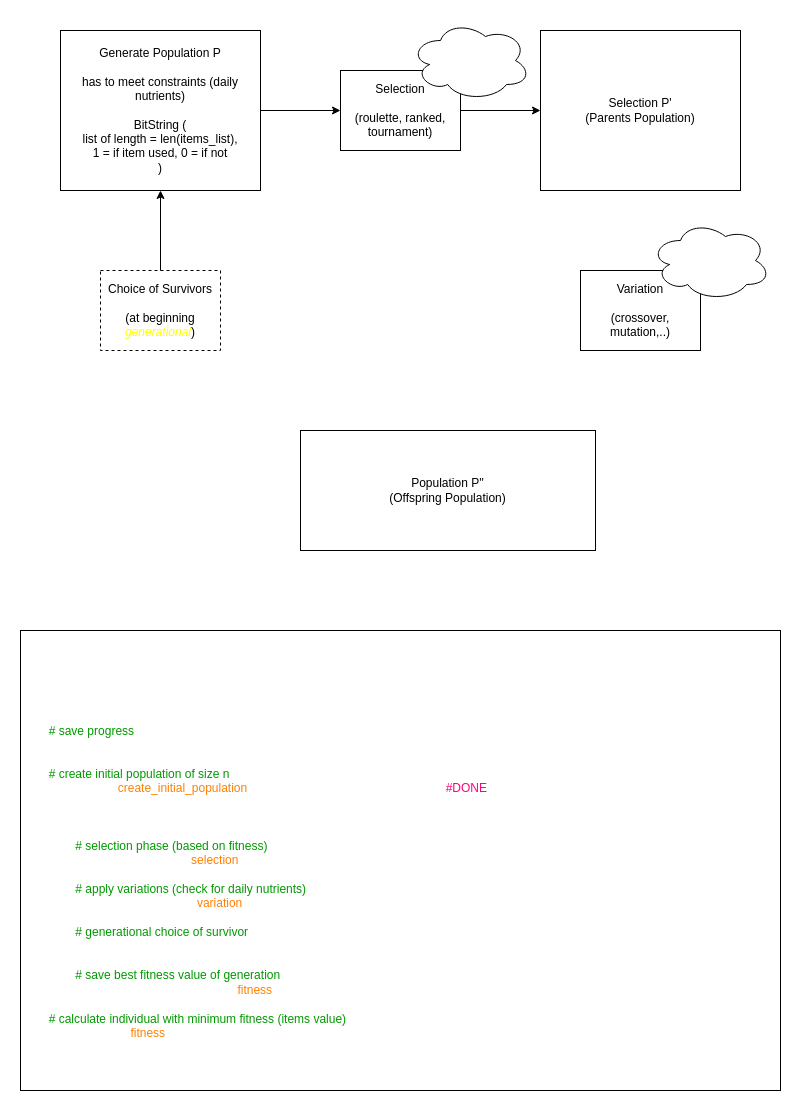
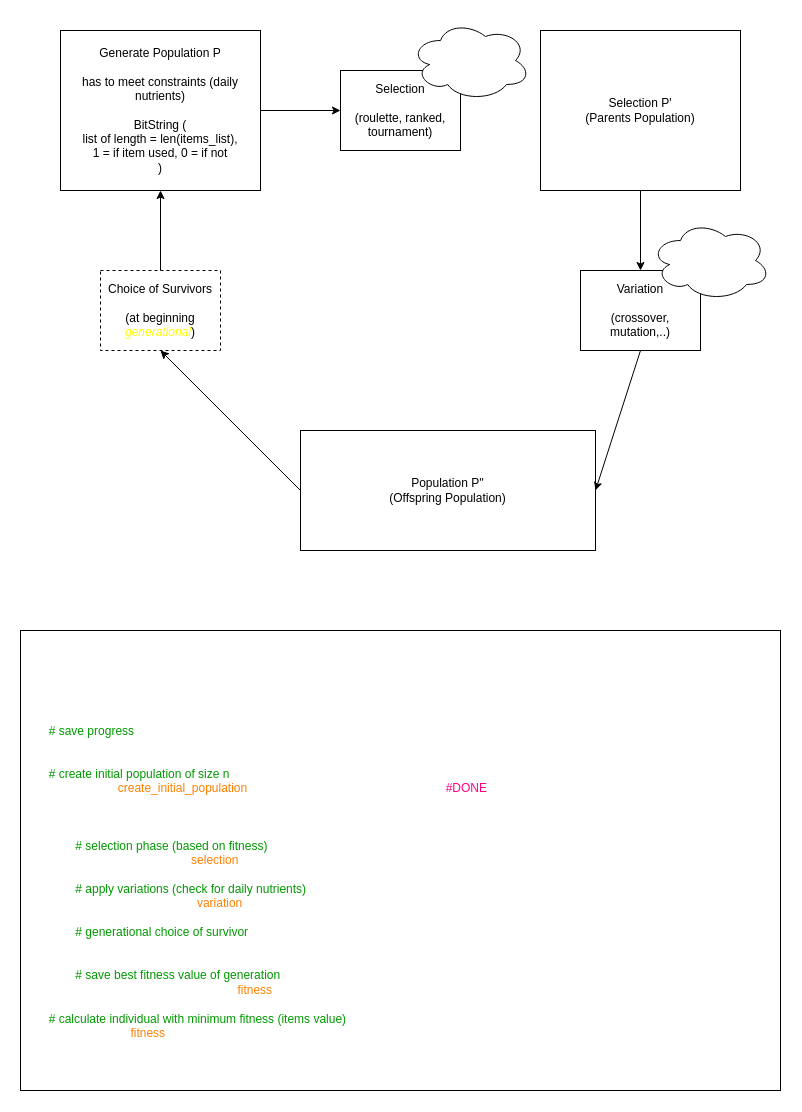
- <mxCell id="6" value="" style="endArrow=classic;html=1;exitX=1;exitY=0.5;exitDx=0;exitDy=0;entryX=0;entryY=0.5;entryDx=0;entryDy=0;" parent="1" source="3" target="4" edge="1"><mxGeometry width="50" height="50" relative="1" as="geometry"><mxPoint x="540" y="300" as="sourcePoint" /><mxPoint x="590" y="250" as="targetPoint" /></mxGeometry></mxCell>
+ <mxCell id="8" value="" style="endArrow=classic;html=1;exitX=0.5;exitY=1;exitDx=0;exitDy=0;entryX=0.5;entryY=0;entryDx=0;entryDy=0;" parent="1" source="4" target="7" edge="1"><mxGeometry width="50" height="50" relative="1" as="geometry"><mxPoint x="540" y="280" as="sourcePoint" /><mxPoint x="590" y="230" as="targetPoint" /></mxGeometry></mxCell>
+ <mxCell id="10" value="" style="endArrow=classic;html=1;exitX=0.5;exitY=1;exitDx=0;exitDy=0;entryX=1;entryY=0.5;entryDx=0;entryDy=0;" parent="1" source="7" target="9" edge="1"><mxGeometry width="50" height="50" relative="1" as="geometry"><mxPoint x="440" y="330" as="sourcePoint" /><mxPoint x="490" y="280" as="targetPoint" /></mxGeometry></mxCell>
+ <mxCell id="11" value="" style="endArrow=classic;html=1;exitX=0;exitY=0.5;exitDx=0;exitDy=0;entryX=0.5;entryY=1;entryDx=0;entryDy=0;" parent="1" source="9" target="12" edge="1"><mxGeometry width="50" height="50" relative="1" as="geometry"><mxPoint x="440" y="320" as="sourcePoint" /><mxPoint x="190" y="410" as="targetPoint" /></mxGeometry></mxCell>
